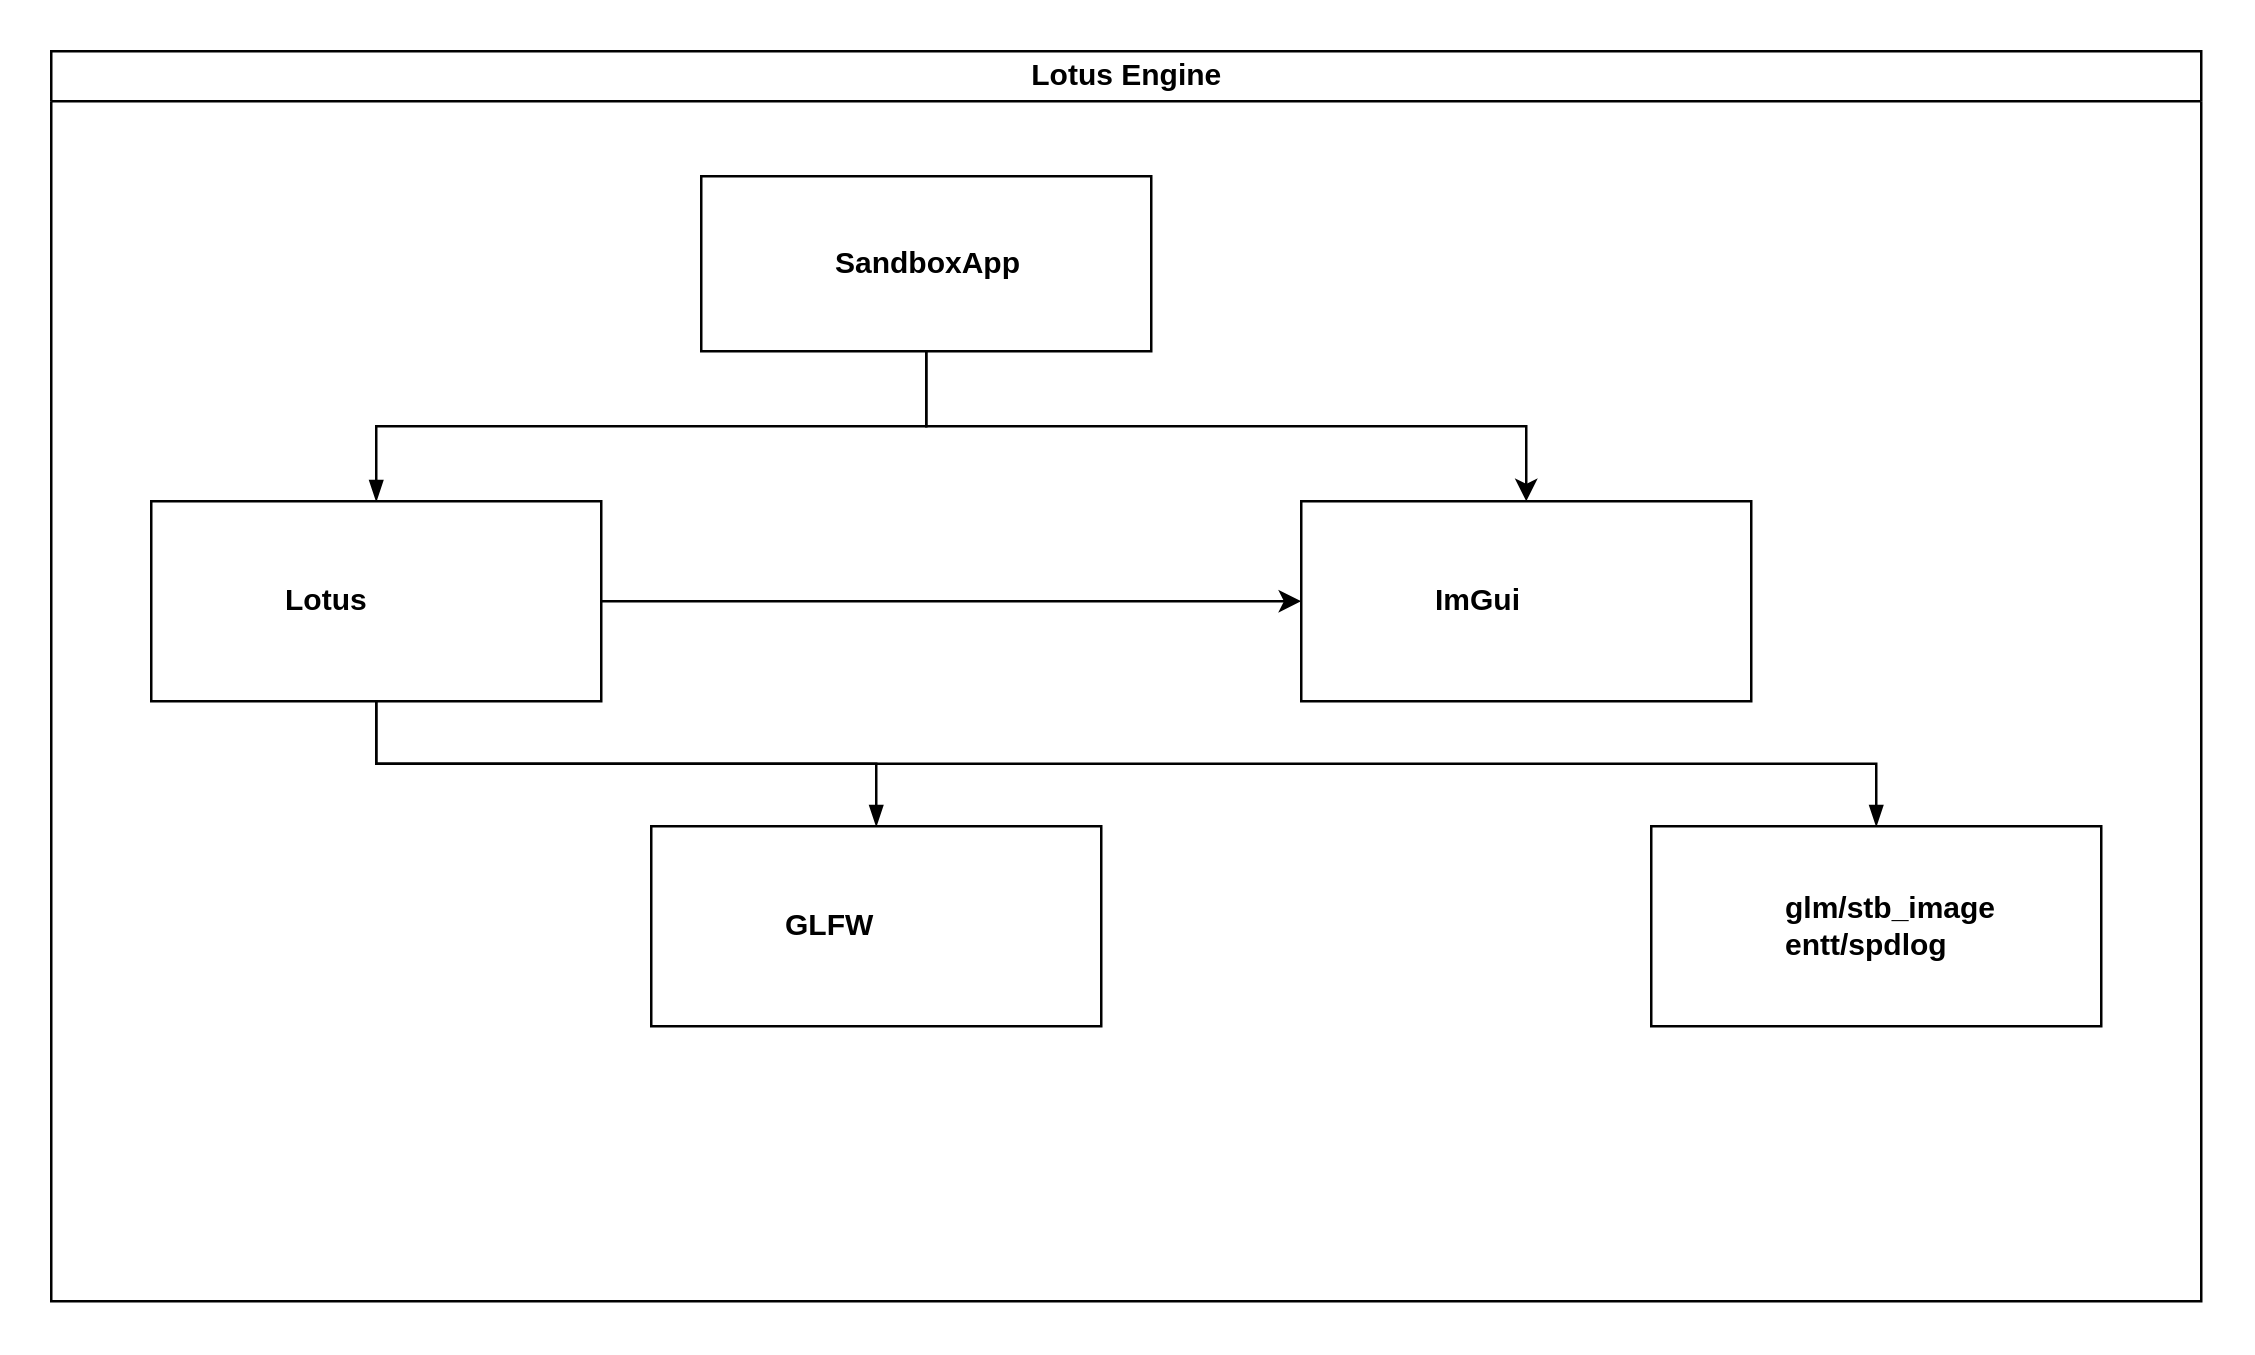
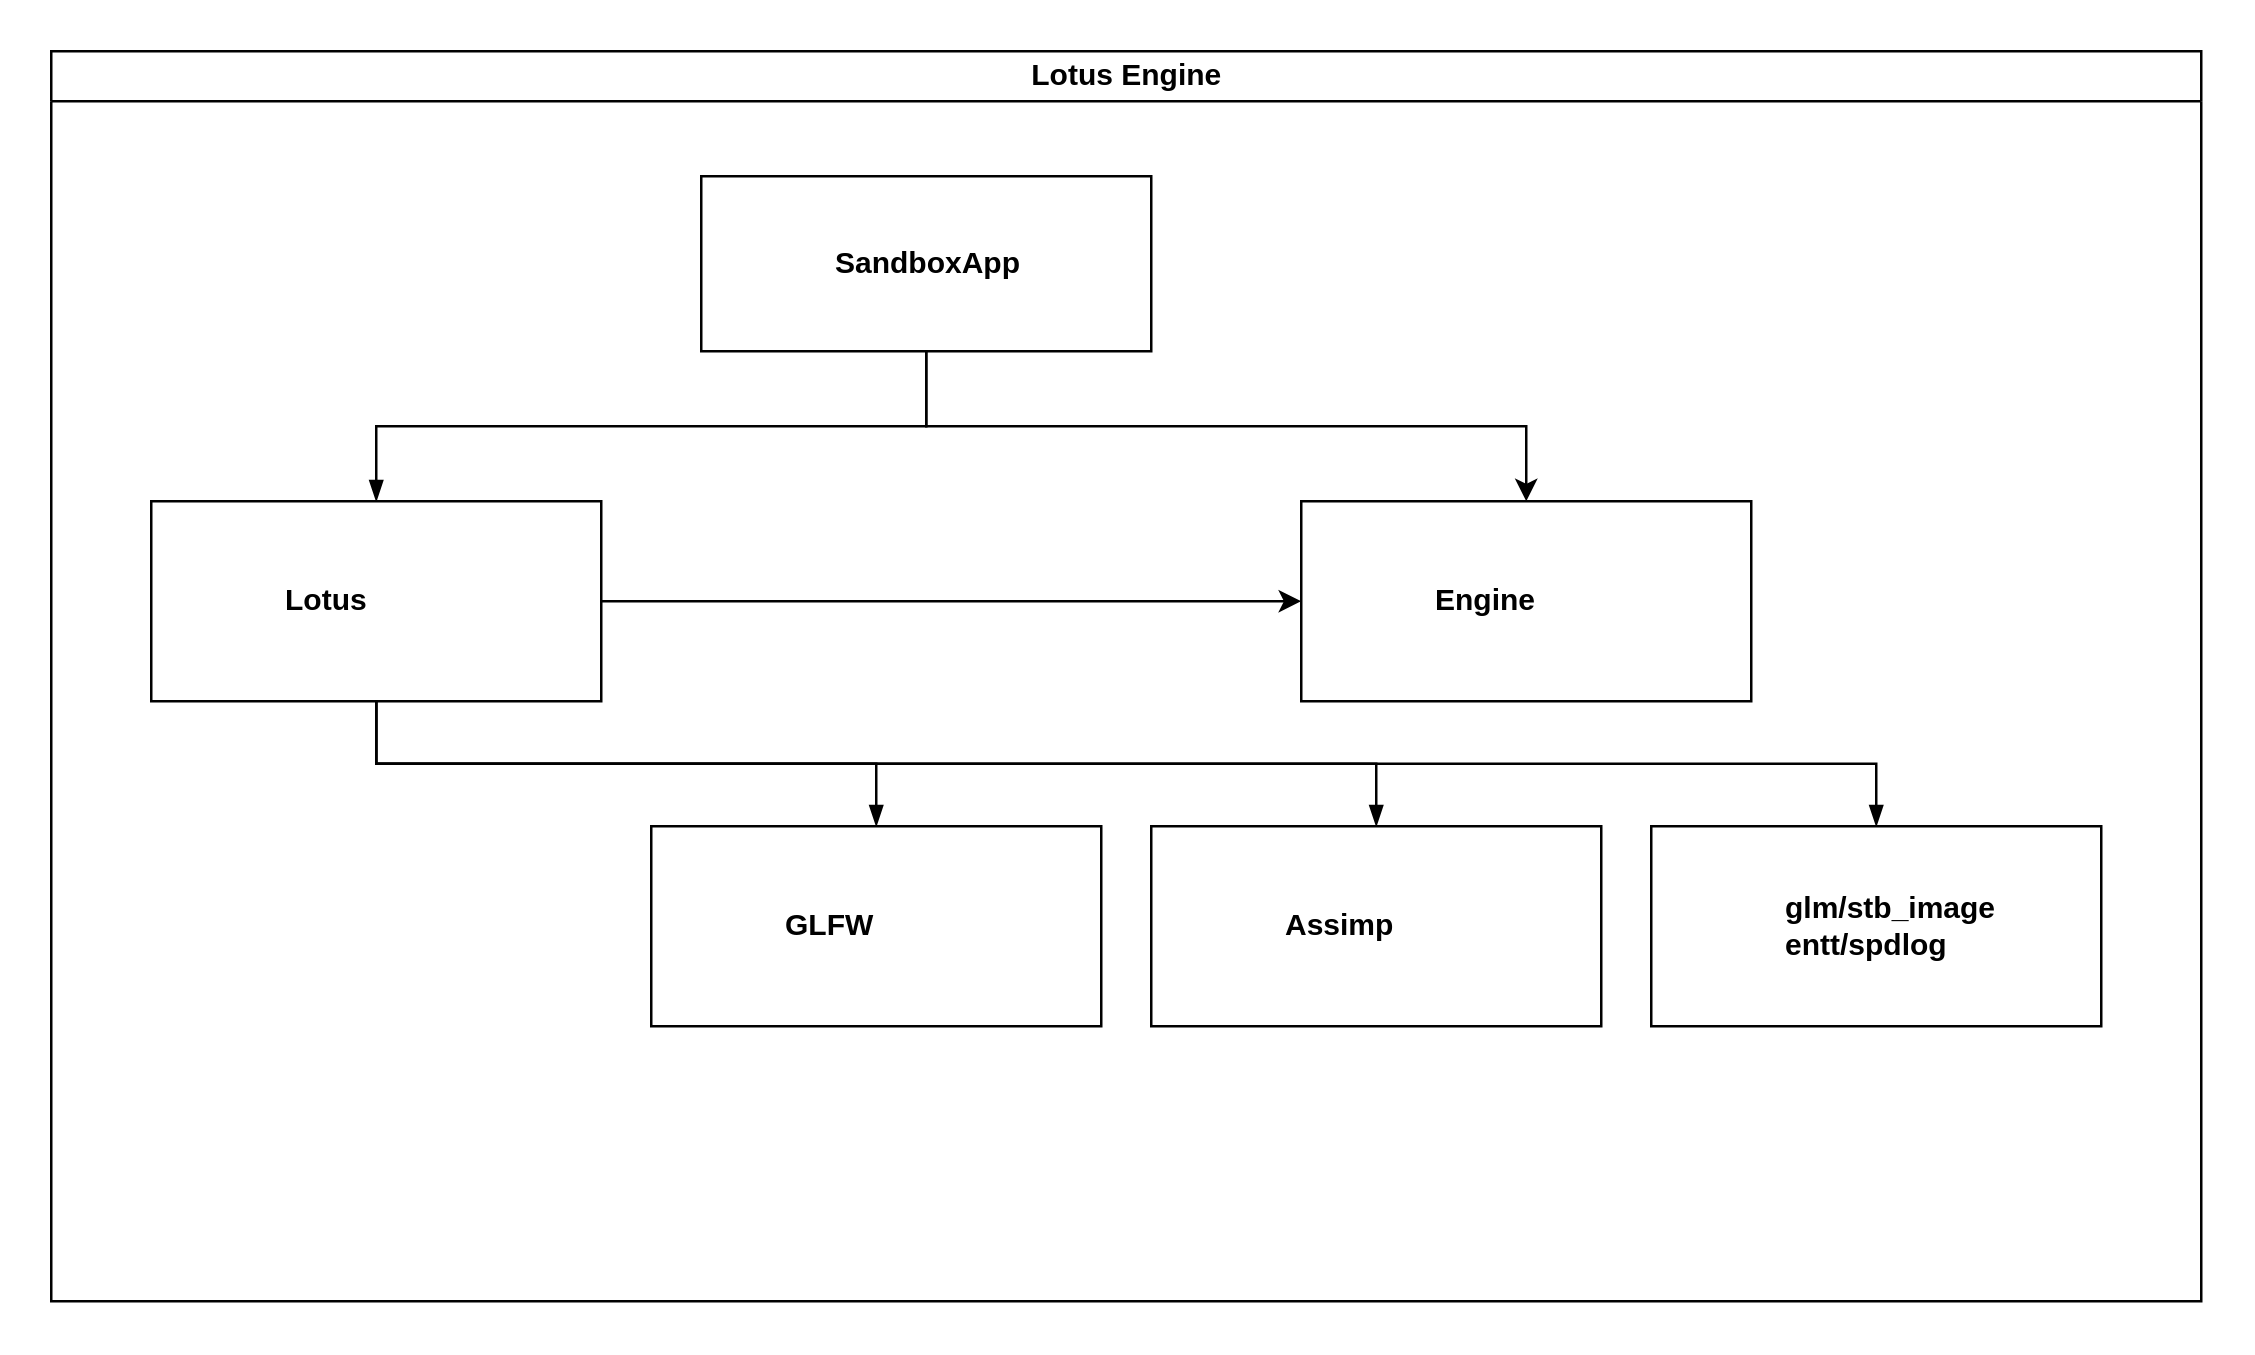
- <mxCell id="8" value="ImGui" style="label;whiteSpace=wrap;html=1;rounded=0;glass=0;treeFolding=1;treeMoving=1;" vertex="1" parent="2"><mxGeometry x="500" y="180" width="180" height="80" as="geometry" /></mxCell>
+ <mxCell id="8" value="Engine" style="label;whiteSpace=wrap;html=1;rounded=0;glass=0;treeFolding=1;treeMoving=1;" vertex="1" parent="2"><mxGeometry x="500" y="180" width="180" height="80" as="geometry" /></mxCell>
+ <mxCell id="11" value="" style="endArrow=blockThin;endFill=1;fontSize=11;edgeStyle=elbowEdgeStyle;elbow=vertical;rounded=0;" edge="1" target="12" source="7" parent="2"><mxGeometry relative="1" as="geometry"><mxPoint x="370" y="205" as="sourcePoint" /></mxGeometry></mxCell>
+ <mxCell id="12" value="Assimp" style="label;whiteSpace=wrap;html=1;rounded=0;glass=0;treeFolding=1;treeMoving=1;" vertex="1" parent="2"><mxGeometry x="440" y="310" width="180" height="80" as="geometry" /></mxCell>
